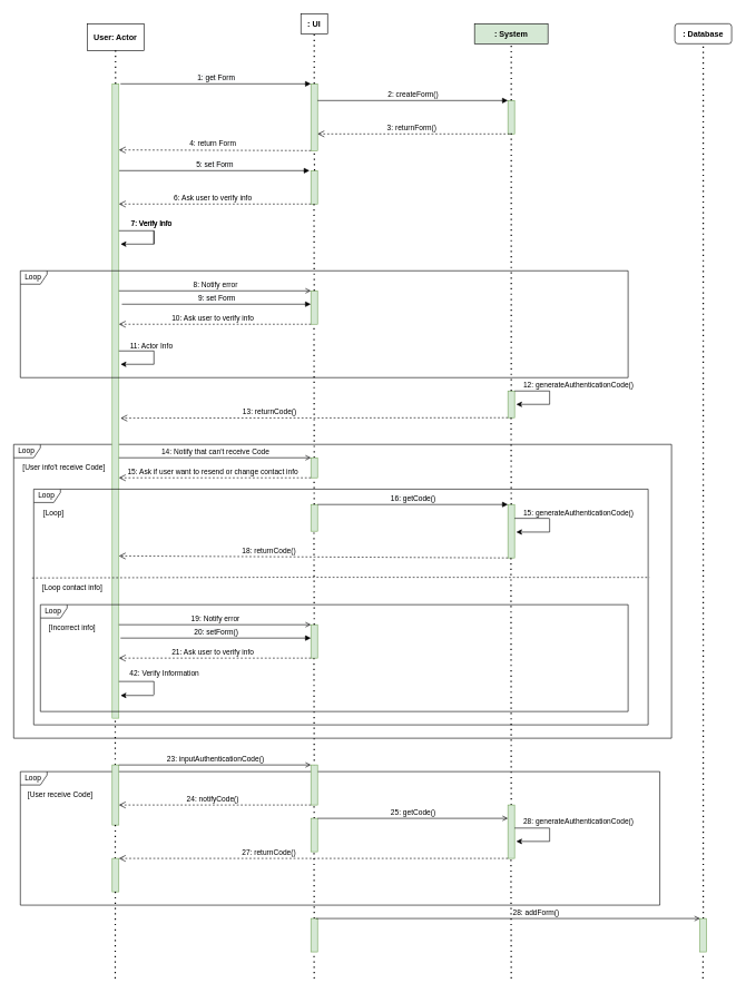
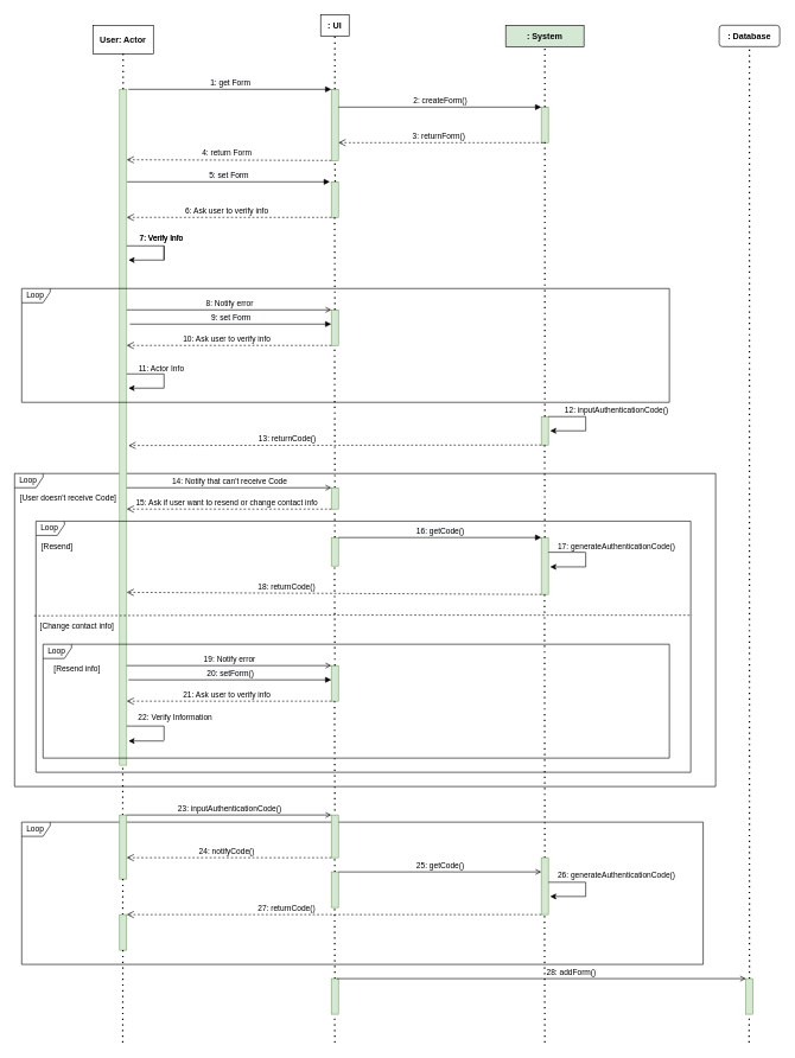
- <mxCell id="92" value="12: generateAuthenticationCode()" style="text;html=1;strokeColor=none;fillColor=none;align=center;verticalAlign=middle;whiteSpace=wrap;rounded=0;fontSize=11;" parent="1" vertex="1"><mxGeometry x="771" y="561" width="190" height="30" as="geometry" /></mxCell>
+ <mxCell id="92" value="12: inputAuthenticationCode()" style="text;html=1;strokeColor=none;fillColor=none;align=center;verticalAlign=middle;whiteSpace=wrap;rounded=0;fontSize=11;" parent="1" vertex="1"><mxGeometry x="771" y="561" width="190" height="30" as="geometry" /></mxCell>
- <mxCell id="54" value="[User info't receive Code]" style="text;html=1;strokeColor=none;fillColor=none;align=center;verticalAlign=middle;whiteSpace=wrap;rounded=0;fontSize=11;" parent="1" vertex="1"><mxGeometry x="22.5" y="685" width="145" height="30" as="geometry" /></mxCell>
+ <mxCell id="54" value="[User doesn't receive Code]" style="text;html=1;strokeColor=none;fillColor=none;align=center;verticalAlign=middle;whiteSpace=wrap;rounded=0;fontSize=11;" parent="1" vertex="1"><mxGeometry x="22.5" y="685" width="145" height="30" as="geometry" /></mxCell>
- <mxCell id="55" value="[Loop]" style="text;html=1;strokeColor=none;fillColor=none;align=center;verticalAlign=middle;whiteSpace=wrap;rounded=0;fontSize=11;" parent="1" vertex="1"><mxGeometry x="20" y="753.26" width="120" height="30" as="geometry" /></mxCell>
+ <mxCell id="55" value="[Resend]" style="text;html=1;strokeColor=none;fillColor=none;align=center;verticalAlign=middle;whiteSpace=wrap;rounded=0;fontSize=11;" parent="1" vertex="1"><mxGeometry x="20" y="753.26" width="120" height="30" as="geometry" /></mxCell>
- <mxCell id="93" value="15: generateAuthenticationCode()" style="text;html=1;strokeColor=none;fillColor=none;align=center;verticalAlign=middle;whiteSpace=wrap;rounded=0;fontSize=11;" parent="1" vertex="1"><mxGeometry x="771" y="753.26" width="190" height="30" as="geometry" /></mxCell>
+ <mxCell id="93" value="17: generateAuthenticationCode()" style="text;html=1;strokeColor=none;fillColor=none;align=center;verticalAlign=middle;whiteSpace=wrap;rounded=0;fontSize=11;" parent="1" vertex="1"><mxGeometry x="771" y="753.26" width="190" height="30" as="geometry" /></mxCell>
- <mxCell id="56" value="[Loop contact info]" style="text;html=1;strokeColor=none;fillColor=none;align=center;verticalAlign=middle;whiteSpace=wrap;rounded=0;fontSize=11;" parent="1" vertex="1"><mxGeometry x="47.5" y="865" width="120" height="30" as="geometry" /></mxCell>
+ <mxCell id="56" value="[Change contact info]" style="text;html=1;strokeColor=none;fillColor=none;align=center;verticalAlign=middle;whiteSpace=wrap;rounded=0;fontSize=11;" parent="1" vertex="1"><mxGeometry x="47.5" y="865" width="120" height="30" as="geometry" /></mxCell>
- <mxCell id="65" value="[Incorrect info]" style="text;html=1;strokeColor=none;fillColor=none;align=center;verticalAlign=middle;whiteSpace=wrap;rounded=0;fontSize=11;" parent="1" vertex="1"><mxGeometry x="47.5" y="925" width="120" height="30" as="geometry" /></mxCell>
+ <mxCell id="65" value="[Resend info]" style="text;html=1;strokeColor=none;fillColor=none;align=center;verticalAlign=middle;whiteSpace=wrap;rounded=0;fontSize=11;" parent="1" vertex="1"><mxGeometry x="47.5" y="925" width="120" height="30" as="geometry" /></mxCell>
- <mxCell id="64" value="42: Verify Information" style="text;html=1;strokeColor=none;fillColor=none;align=center;verticalAlign=middle;whiteSpace=wrap;rounded=0;fontSize=11;" parent="1" vertex="1"><mxGeometry x="180" y="993" width="132" height="30" as="geometry" /></mxCell>
+ <mxCell id="64" value="22: Verify Information" style="text;html=1;strokeColor=none;fillColor=none;align=center;verticalAlign=middle;whiteSpace=wrap;rounded=0;fontSize=11;" parent="1" vertex="1"><mxGeometry x="180" y="993" width="132" height="30" as="geometry" /></mxCell>
- <mxCell id="100" value="[User receive Code]" style="text;html=1;strokeColor=none;fillColor=none;align=center;verticalAlign=middle;whiteSpace=wrap;rounded=0;fontSize=11;" parent="1" vertex="1"><mxGeometry x="34" y="1175" width="112" height="30" as="geometry" /></mxCell>
- <mxCell id="94" value="28: generateAuthenticationCode()" style="text;html=1;strokeColor=none;fillColor=none;align=center;verticalAlign=middle;whiteSpace=wrap;rounded=0;fontSize=11;" parent="1" vertex="1"><mxGeometry x="771" y="1214" width="190" height="30" as="geometry" /></mxCell>
+ <mxCell id="94" value="26: generateAuthenticationCode()" style="text;html=1;strokeColor=none;fillColor=none;align=center;verticalAlign=middle;whiteSpace=wrap;rounded=0;fontSize=11;" parent="1" vertex="1"><mxGeometry x="771" y="1214" width="190" height="30" as="geometry" /></mxCell>
